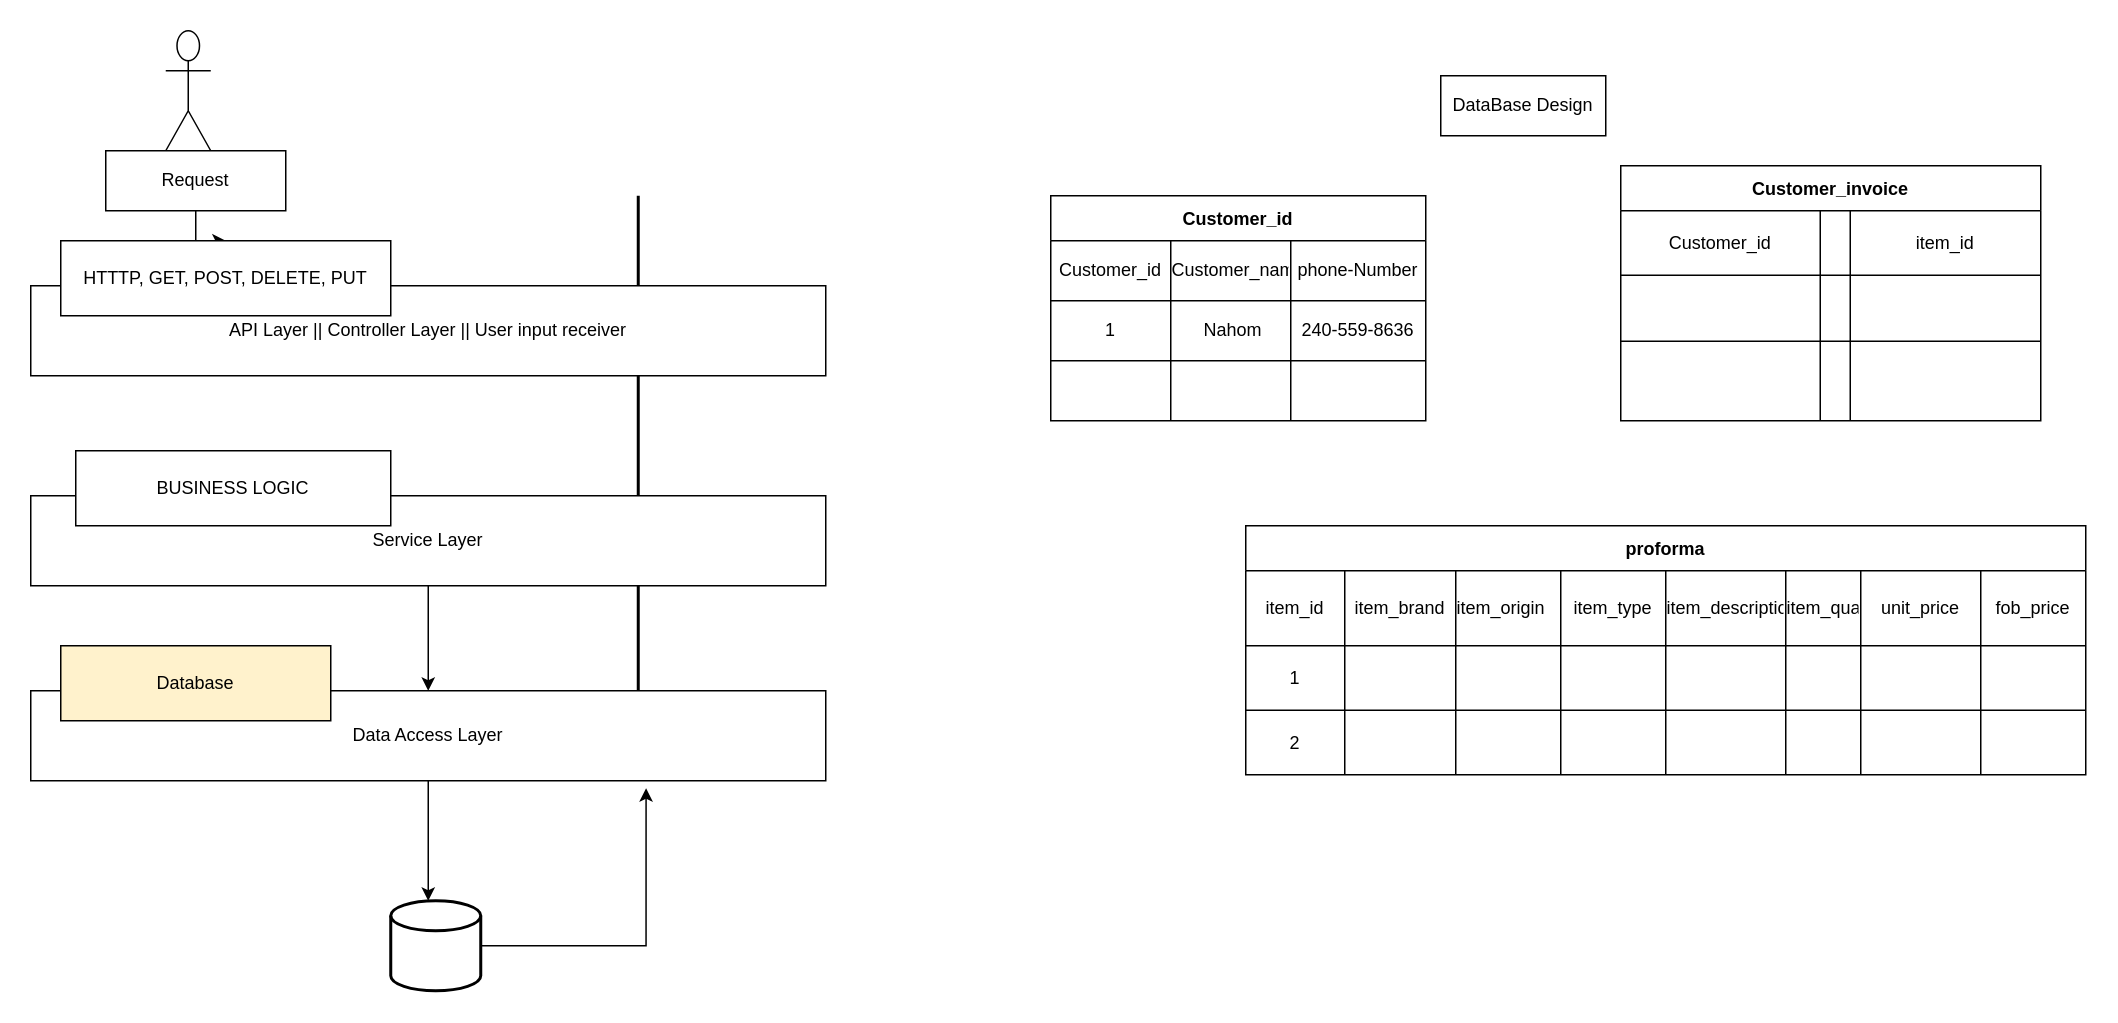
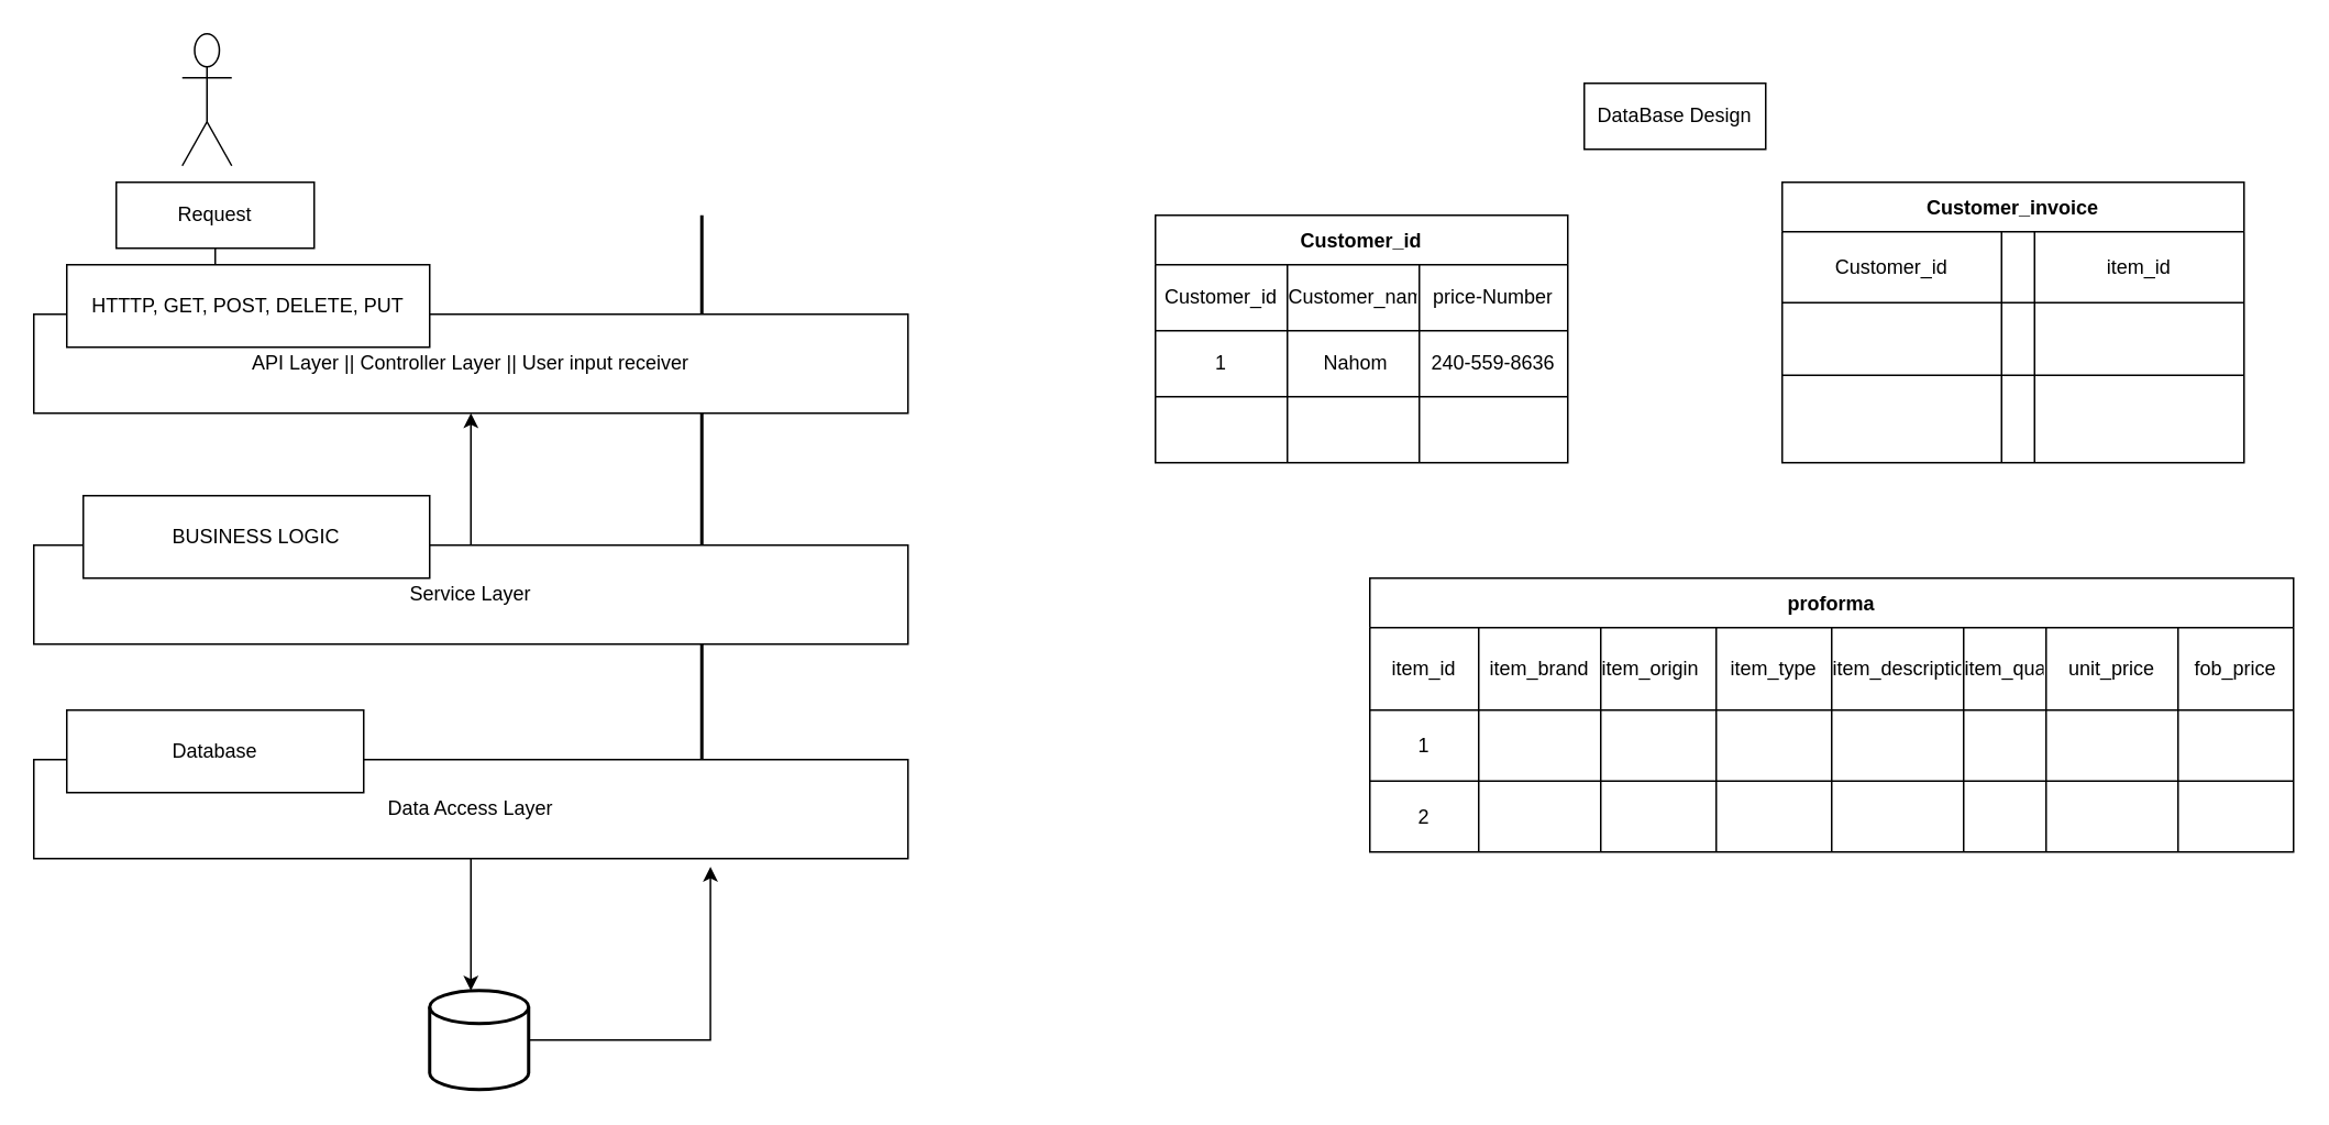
- <mxCell id="4" value="Request" style="rounded=0;whiteSpace=wrap;html=1;" vertex="1" parent="1"><mxGeometry x="70" y="100" width="120" height="40" as="geometry" /></mxCell>
+ <mxCell id="4" value="Request" style="rounded=0;whiteSpace=wrap;html=1;" vertex="1" parent="1"><mxGeometry x="70" y="110" width="120" height="40" as="geometry" /></mxCell>
- <mxCell id="23" value="phone-Number" style="shape=partialRectangle;html=1;whiteSpace=wrap;connectable=0;fillColor=none;top=0;left=0;bottom=0;right=0;overflow=hidden;" vertex="1" parent="20"><mxGeometry x="160" width="90" height="40" as="geometry"><mxRectangle width="90" height="40" as="alternateBounds" /></mxGeometry></mxCell>
+ <mxCell id="23" value="price-Number" style="shape=partialRectangle;html=1;whiteSpace=wrap;connectable=0;fillColor=none;top=0;left=0;bottom=0;right=0;overflow=hidden;" vertex="1" parent="20"><mxGeometry x="160" width="90" height="40" as="geometry"><mxRectangle width="90" height="40" as="alternateBounds" /></mxGeometry></mxCell>
- <mxCell id="7" value="" style="edgeStyle=orthogonalEdgeStyle;rounded=0;orthogonalLoop=1;jettySize=auto;html=1;" edge="1" parent="1" source="8" target="11"><mxGeometry relative="1" as="geometry" /></mxCell>
+ <mxCell id="7" value="" style="edgeStyle=orthogonalEdgeStyle;rounded=0;orthogonalLoop=1;jettySize=auto;html=1;" edge="1" parent="1" source="8" target="5"><mxGeometry relative="1" as="geometry" /></mxCell>
- <mxCell id="12" value="Database" style="rounded=0;whiteSpace=wrap;html=1;fillColor=#fff2cc;" vertex="1" parent="1"><mxGeometry x="40" y="430" width="180" height="50" as="geometry" /></mxCell>
+ <mxCell id="12" value="Database" style="rounded=0;whiteSpace=wrap;html=1;" vertex="1" parent="1"><mxGeometry x="40" y="430" width="180" height="50" as="geometry" /></mxCell>
